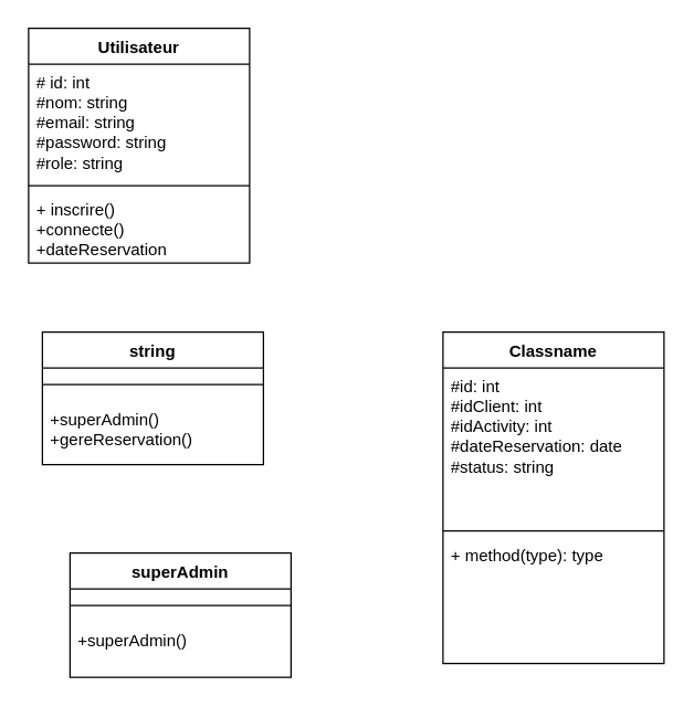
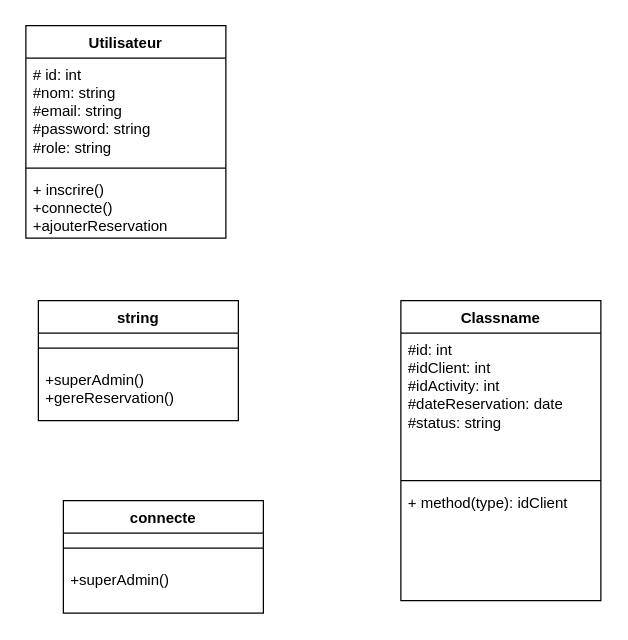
- <mxCell id="5" value="+ inscrire()&lt;div&gt;+connecte()&lt;/div&gt;&lt;div&gt;+dateReservation&lt;/div&gt;" style="text;strokeColor=none;fillColor=none;align=left;verticalAlign=top;spacingLeft=4;spacingRight=4;overflow=hidden;rotatable=0;points=[[0,0.5],[1,0.5]];portConstraint=eastwest;whiteSpace=wrap;html=1;" vertex="1" parent="2"><mxGeometry y="118" width="160" height="52" as="geometry" /></mxCell>
+ <mxCell id="5" value="+ inscrire()&lt;div&gt;+connecte()&lt;/div&gt;&lt;div&gt;+ajouterReservation&lt;/div&gt;" style="text;strokeColor=none;fillColor=none;align=left;verticalAlign=top;spacingLeft=4;spacingRight=4;overflow=hidden;rotatable=0;points=[[0,0.5],[1,0.5]];portConstraint=eastwest;whiteSpace=wrap;html=1;" vertex="1" parent="2"><mxGeometry y="118" width="160" height="52" as="geometry" /></mxCell>
- <mxCell id="15" value="+ method(type): type" style="text;strokeColor=none;fillColor=none;align=left;verticalAlign=top;spacingLeft=4;spacingRight=4;overflow=hidden;rotatable=0;points=[[0,0.5],[1,0.5]];portConstraint=eastwest;whiteSpace=wrap;html=1;" vertex="1" parent="12"><mxGeometry y="148" width="160" height="92" as="geometry" /></mxCell>
+ <mxCell id="15" value="+ method(type): idClient" style="text;strokeColor=none;fillColor=none;align=left;verticalAlign=top;spacingLeft=4;spacingRight=4;overflow=hidden;rotatable=0;points=[[0,0.5],[1,0.5]];portConstraint=eastwest;whiteSpace=wrap;html=1;" vertex="1" parent="12"><mxGeometry y="148" width="160" height="92" as="geometry" /></mxCell>
- <mxCell id="9" value="superAdmin" style="swimlane;fontStyle=1;align=center;verticalAlign=top;childLayout=stackLayout;horizontal=1;startSize=26;horizontalStack=0;resizeParent=1;resizeParentMax=0;resizeLast=0;collapsible=1;marginBottom=0;whiteSpace=wrap;html=1;" vertex="1" parent="1"><mxGeometry x="50" y="400" width="160" height="90" as="geometry" /></mxCell>
+ <mxCell id="9" value="connecte" style="swimlane;fontStyle=1;align=center;verticalAlign=top;childLayout=stackLayout;horizontal=1;startSize=26;horizontalStack=0;resizeParent=1;resizeParentMax=0;resizeLast=0;collapsible=1;marginBottom=0;whiteSpace=wrap;html=1;" vertex="1" parent="1"><mxGeometry x="50" y="400" width="160" height="90" as="geometry" /></mxCell>
